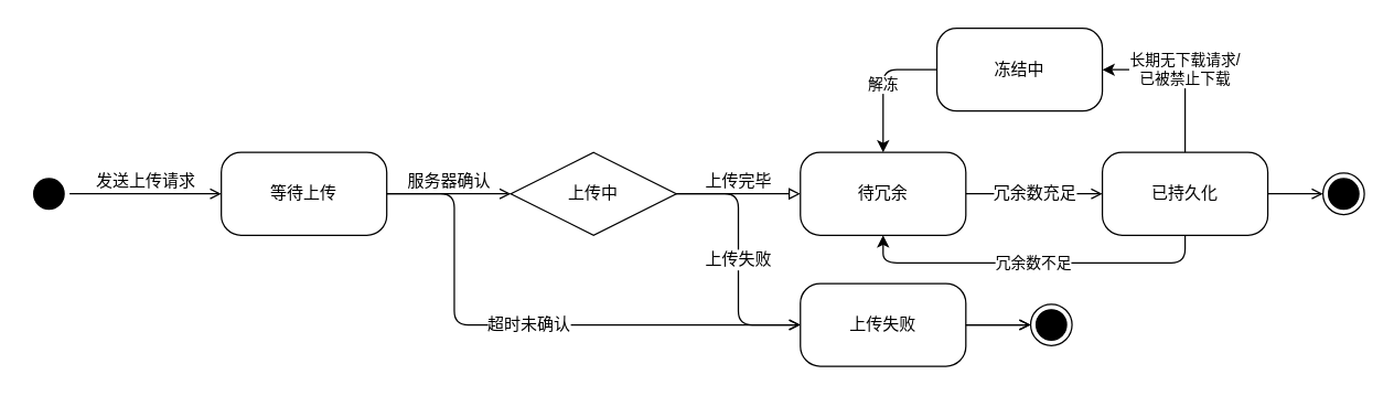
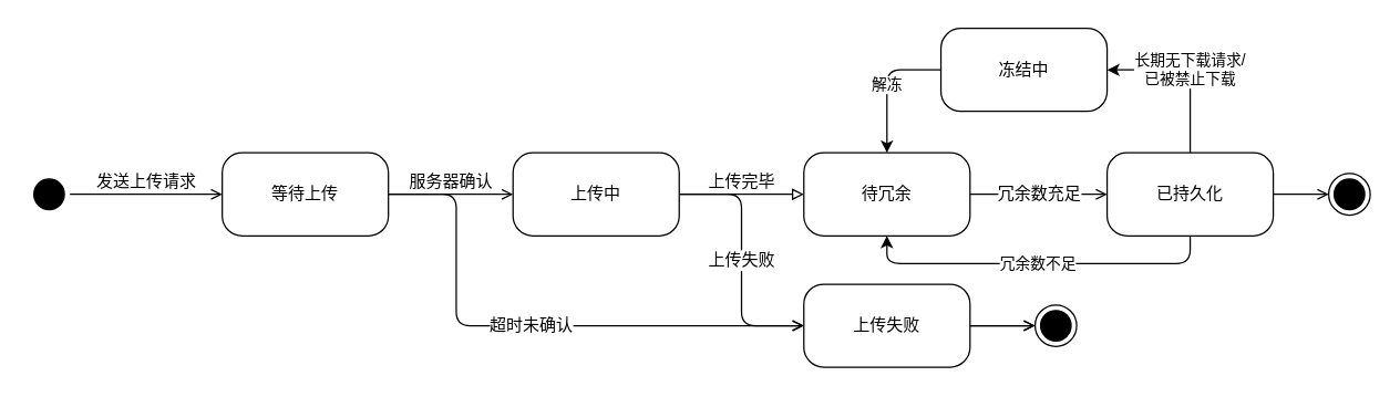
- <mxCell id="13" value="上传中" style="rhombus;whiteSpace=wrap;html=1;arcSize=24;fillColor=default;strokeColor=#000000;shadow=0;comic=0;labelBackgroundColor=none;fontFamily=Verdana;fontSize=12;fontColor=#000000;align=center;" parent="1" vertex="1"><mxGeometry x="370" y="110" width="120" height="60" as="geometry" /></mxCell>
+ <mxCell id="13" value="上传中" style="rounded=1;whiteSpace=wrap;html=1;arcSize=24;fillColor=default;strokeColor=#000000;shadow=0;comic=0;labelBackgroundColor=none;fontFamily=Verdana;fontSize=12;fontColor=#000000;align=center;" parent="1" vertex="1"><mxGeometry x="370" y="110" width="120" height="60" as="geometry" /></mxCell>
